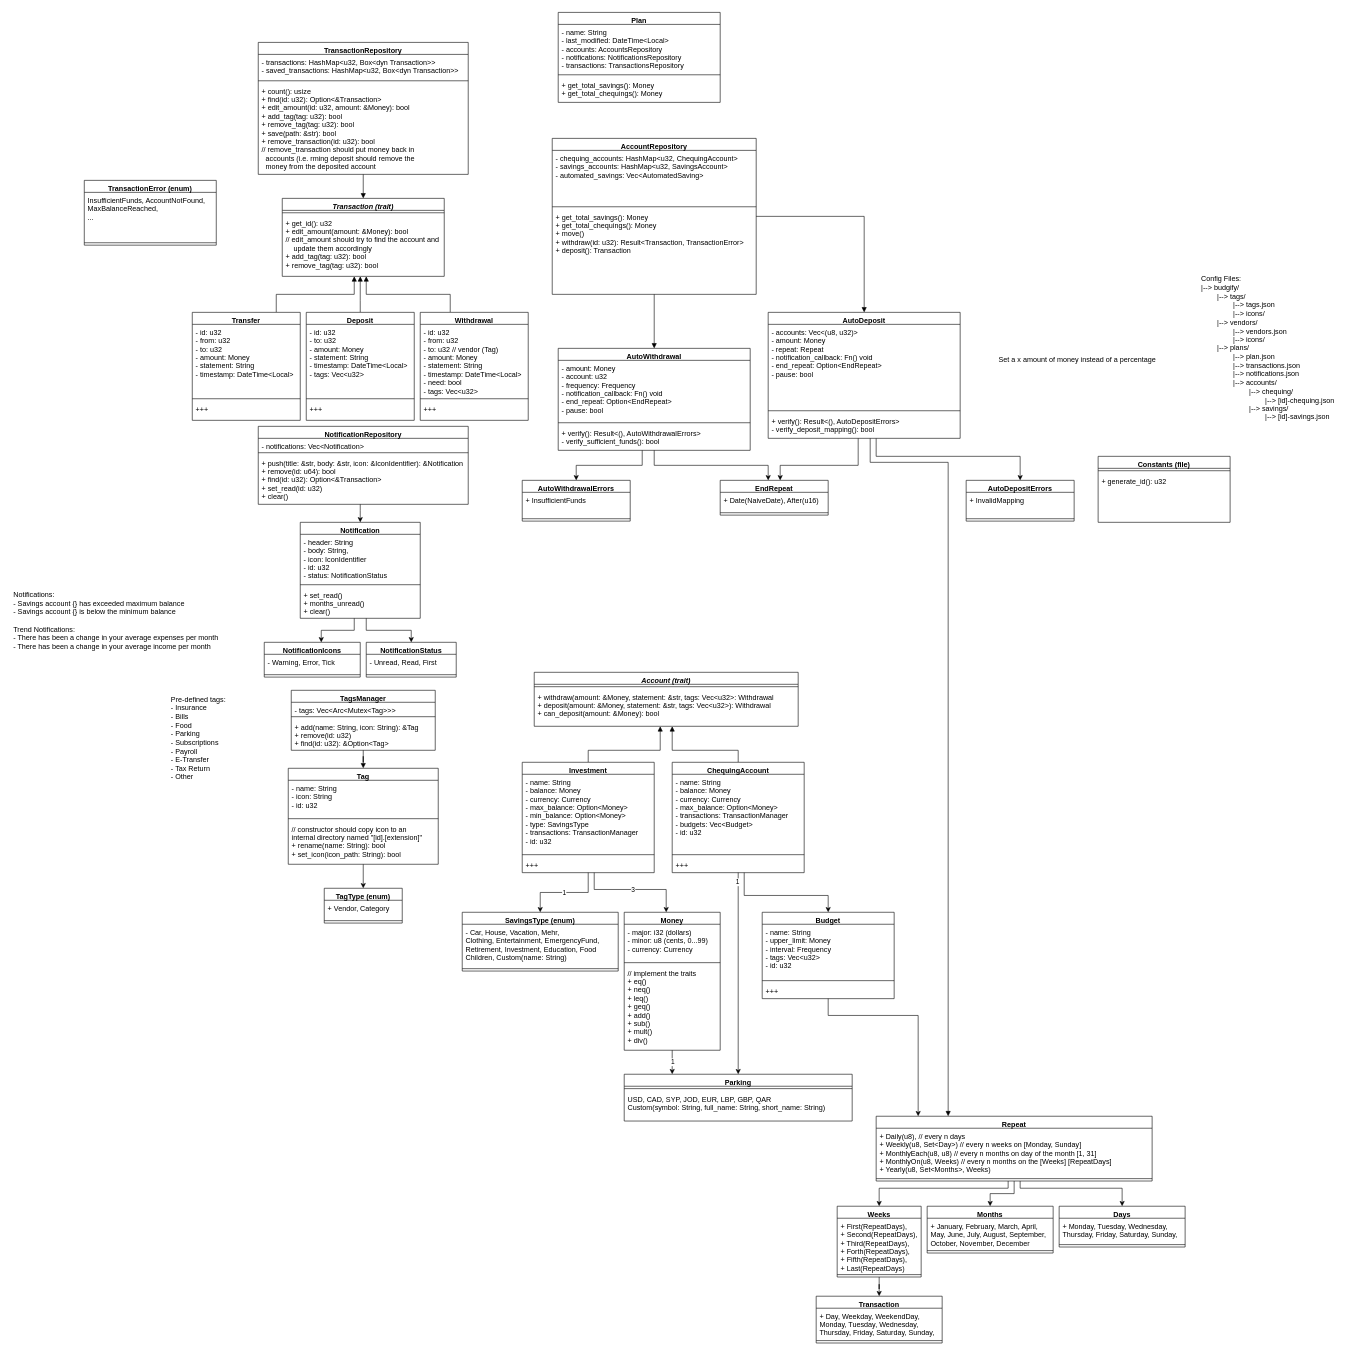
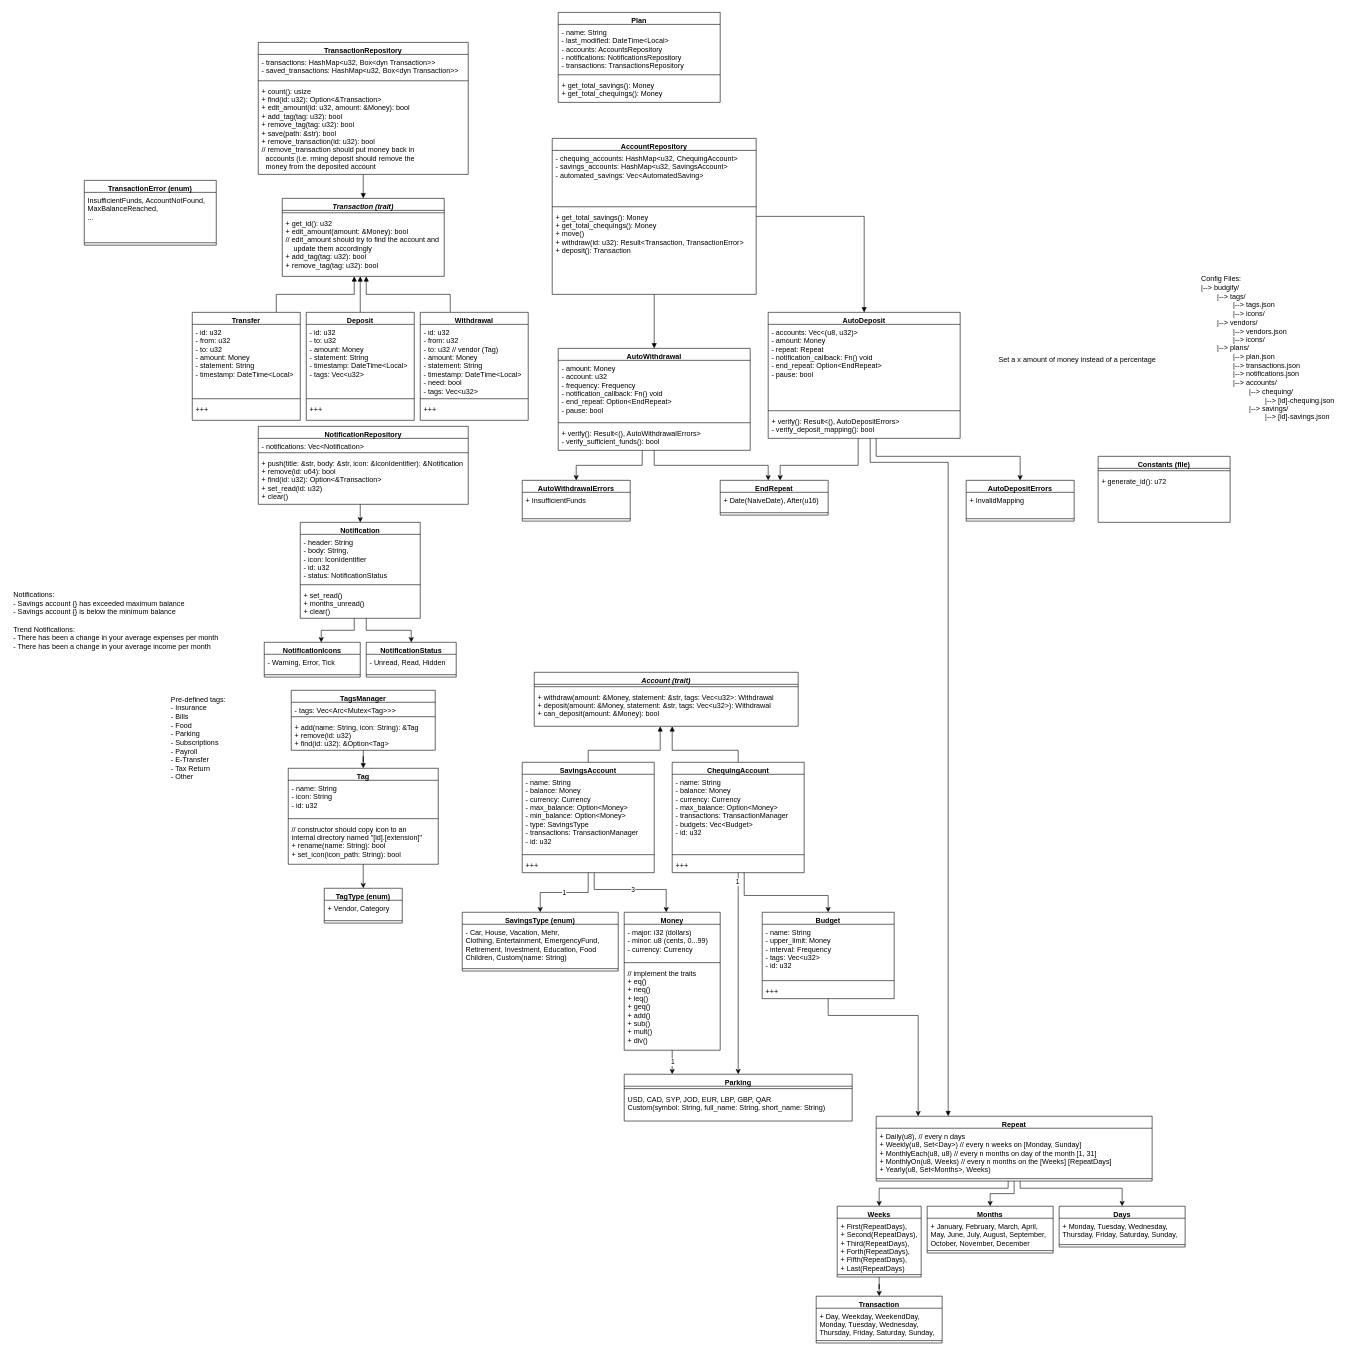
- <mxCell id="87" value="+ generate_id(): u32" style="text;strokeColor=none;fillColor=none;align=left;verticalAlign=top;spacingLeft=4;spacingRight=4;overflow=hidden;rotatable=0;points=[[0,0.5],[1,0.5]];portConstraint=eastwest;" parent="85" vertex="1"><mxGeometry y="28" width="220" height="82" as="geometry" /></mxCell>
+ <mxCell id="87" value="+ generate_id(): u72" style="text;strokeColor=none;fillColor=none;align=left;verticalAlign=top;spacingLeft=4;spacingRight=4;overflow=hidden;rotatable=0;points=[[0,0.5],[1,0.5]];portConstraint=eastwest;" parent="85" vertex="1"><mxGeometry y="28" width="220" height="82" as="geometry" /></mxCell>
- <mxCell id="143" value="- Unread, Read, First" style="text;strokeColor=none;fillColor=none;align=left;verticalAlign=top;spacingLeft=4;spacingRight=4;overflow=hidden;rotatable=0;points=[[0,0.5],[1,0.5]];portConstraint=eastwest;" vertex="1" parent="142"><mxGeometry y="20" width="150" height="30" as="geometry" /></mxCell>
+ <mxCell id="143" value="- Unread, Read, Hidden" style="text;strokeColor=none;fillColor=none;align=left;verticalAlign=top;spacingLeft=4;spacingRight=4;overflow=hidden;rotatable=0;points=[[0,0.5],[1,0.5]];portConstraint=eastwest;" vertex="1" parent="142"><mxGeometry y="20" width="150" height="30" as="geometry" /></mxCell>
- <mxCell id="32" value="Investment" style="swimlane;fontStyle=1;align=center;verticalAlign=top;childLayout=stackLayout;horizontal=1;startSize=20;horizontalStack=0;resizeParent=1;resizeParentMax=0;resizeLast=0;collapsible=1;marginBottom=0;" parent="1" vertex="1"><mxGeometry x="870" y="1270" width="220" height="184" as="geometry" /></mxCell>
+ <mxCell id="32" value="SavingsAccount" style="swimlane;fontStyle=1;align=center;verticalAlign=top;childLayout=stackLayout;horizontal=1;startSize=20;horizontalStack=0;resizeParent=1;resizeParentMax=0;resizeLast=0;collapsible=1;marginBottom=0;" parent="1" vertex="1"><mxGeometry x="870" y="1270" width="220" height="184" as="geometry" /></mxCell>
